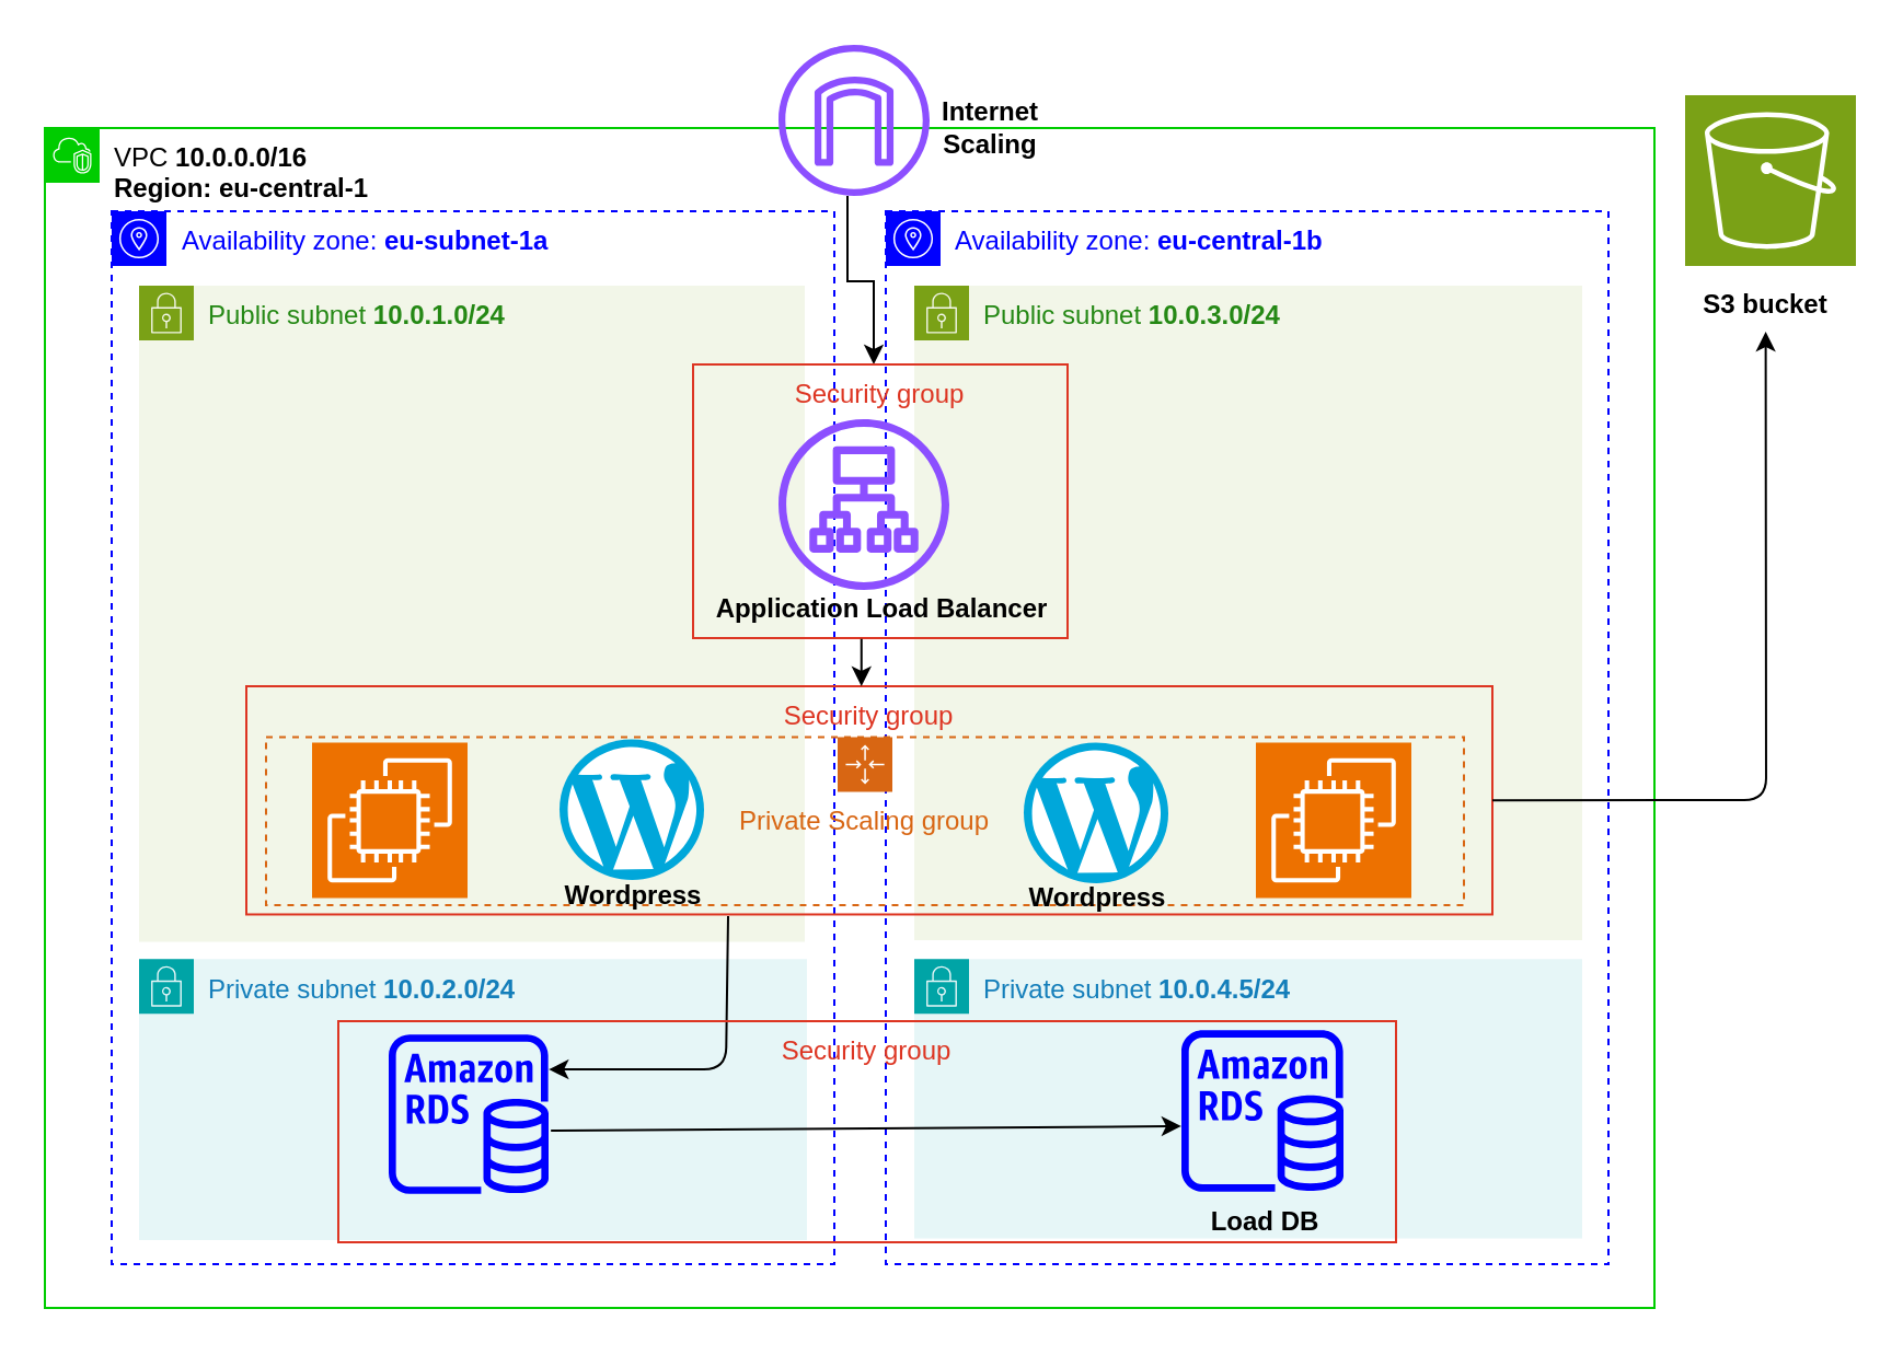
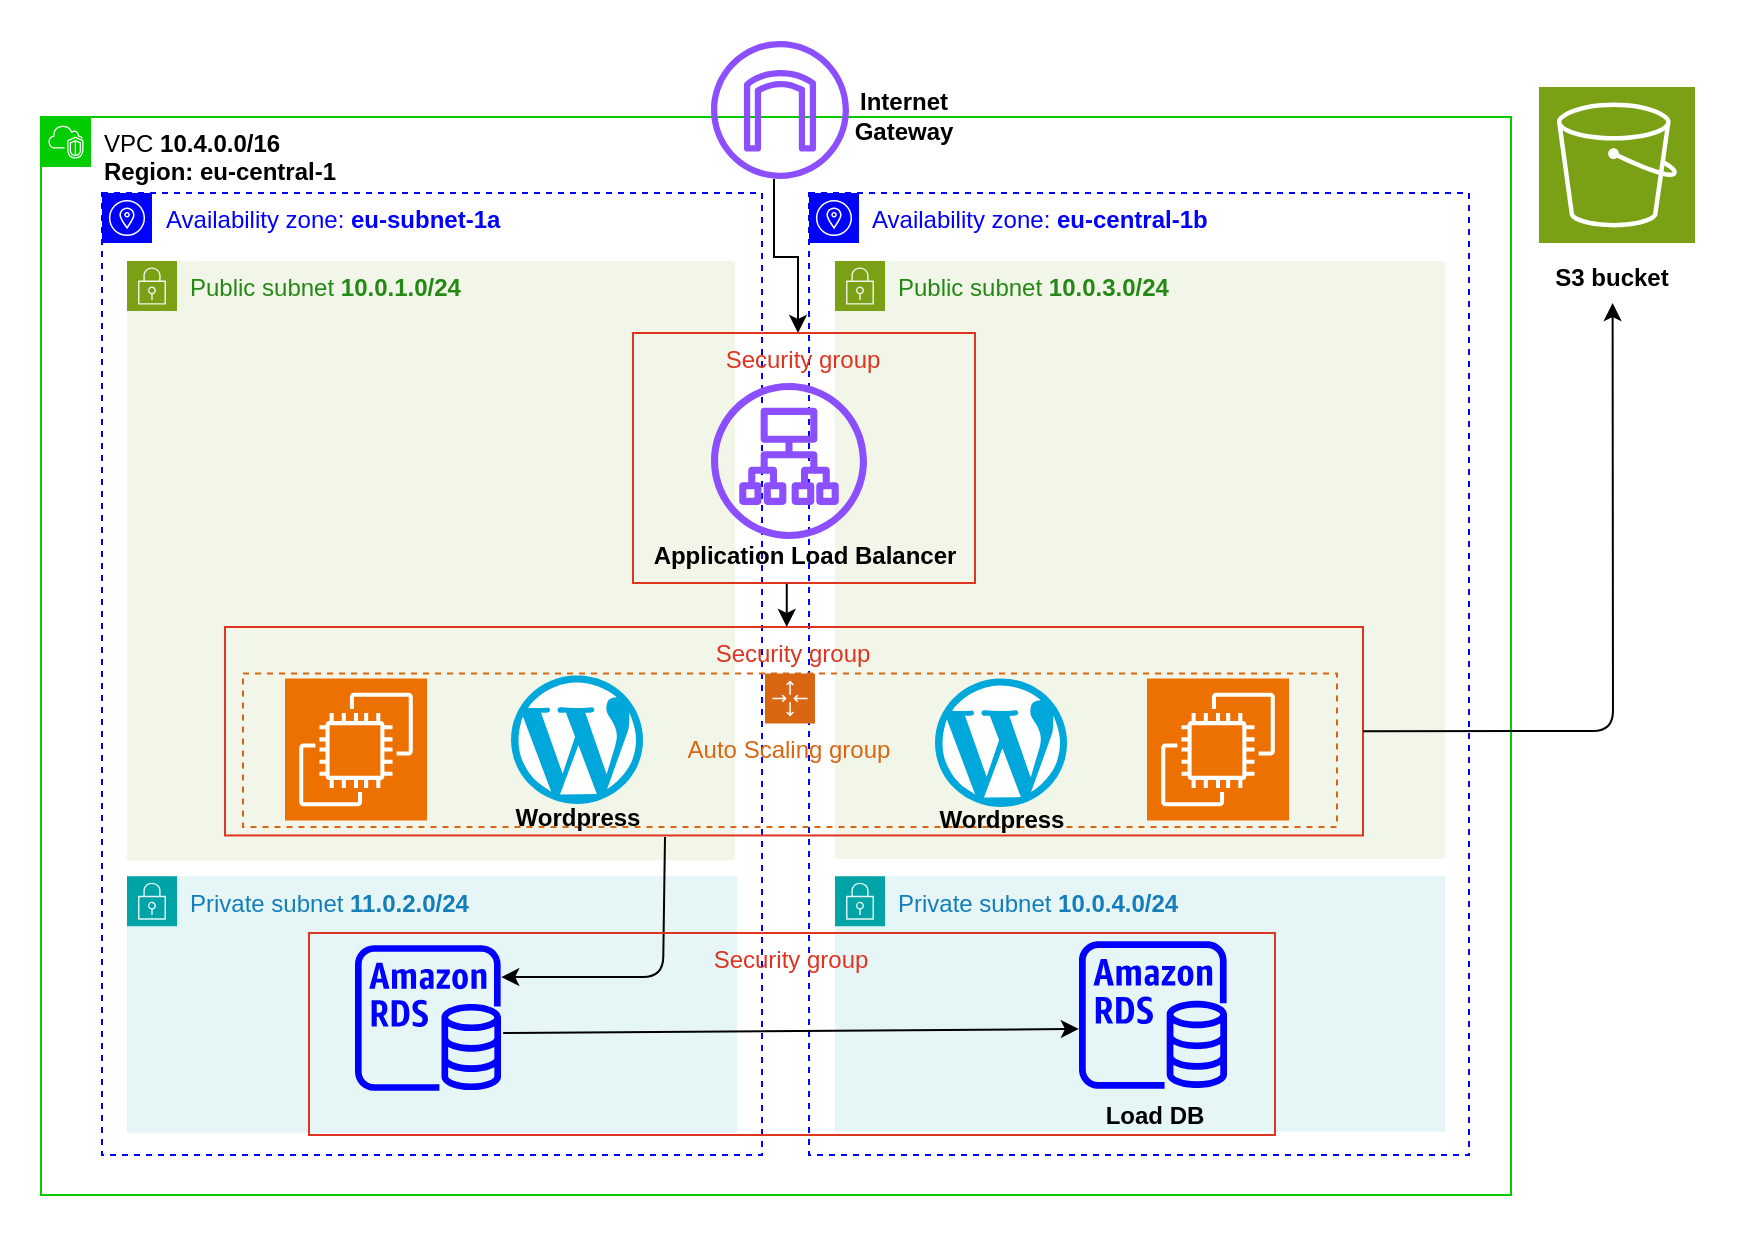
- <mxCell id="39" value="&lt;font color=&quot;#000000&quot;&gt;&lt;b&gt;Internet Scaling&lt;/b&gt;&lt;/font&gt;" style="text;html=1;align=center;verticalAlign=middle;whiteSpace=wrap;rounded=0;" parent="1" vertex="1"><mxGeometry x="422" y="43" width="60" height="30" as="geometry" /></mxCell>
+ <mxCell id="39" value="&lt;font color=&quot;#000000&quot;&gt;&lt;b&gt;Internet Gateway&lt;/b&gt;&lt;/font&gt;" style="text;html=1;align=center;verticalAlign=middle;whiteSpace=wrap;rounded=0;" parent="1" vertex="1"><mxGeometry x="422" y="43" width="60" height="30" as="geometry" /></mxCell>
- <mxCell id="11" value="VPC &lt;b&gt;10.0.0.0/16&lt;/b&gt;&lt;div&gt;&lt;b&gt;Region: eu-central-1&lt;/b&gt;&lt;/div&gt;" style="points=[[0,0],[0.25,0],[0.5,0],[0.75,0],[1,0],[1,0.25],[1,0.5],[1,0.75],[1,1],[0.75,1],[0.5,1],[0.25,1],[0,1],[0,0.75],[0,0.5],[0,0.25]];outlineConnect=0;gradientColor=none;html=1;whiteSpace=wrap;fontSize=12;fontStyle=0;container=0;pointerEvents=0;collapsible=0;recursiveResize=0;shape=mxgraph.aws4.group;grIcon=mxgraph.aws4.group_vpc2;strokeColor=#00CC00;fillColor=none;verticalAlign=top;align=left;spacingLeft=30;fontColor=#000000;dashed=0;movable=1;resizable=1;rotatable=1;deletable=1;editable=1;locked=0;connectable=1;" parent="9" vertex="1"><mxGeometry width="735" height="539" as="geometry" /></mxCell>
+ <mxCell id="11" value="VPC &lt;b&gt;10.4.0.0/16&lt;/b&gt;&lt;div&gt;&lt;b&gt;Region: eu-central-1&lt;/b&gt;&lt;/div&gt;" style="points=[[0,0],[0.25,0],[0.5,0],[0.75,0],[1,0],[1,0.25],[1,0.5],[1,0.75],[1,1],[0.75,1],[0.5,1],[0.25,1],[0,1],[0,0.75],[0,0.5],[0,0.25]];outlineConnect=0;gradientColor=none;html=1;whiteSpace=wrap;fontSize=12;fontStyle=0;container=0;pointerEvents=0;collapsible=0;recursiveResize=0;shape=mxgraph.aws4.group;grIcon=mxgraph.aws4.group_vpc2;strokeColor=#00CC00;fillColor=none;verticalAlign=top;align=left;spacingLeft=30;fontColor=#000000;dashed=0;movable=1;resizable=1;rotatable=1;deletable=1;editable=1;locked=0;connectable=1;" parent="9" vertex="1"><mxGeometry width="735" height="539" as="geometry" /></mxCell>
- <mxCell id="15" value="Private Scaling group" style="points=[[0,0],[0.25,0],[0.5,0],[0.75,0],[1,0],[1,0.25],[1,0.5],[1,0.75],[1,1],[0.75,1],[0.5,1],[0.25,1],[0,1],[0,0.75],[0,0.5],[0,0.25]];outlineConnect=0;gradientColor=none;html=1;whiteSpace=wrap;fontSize=12;fontStyle=0;container=1;pointerEvents=0;collapsible=0;recursiveResize=0;shape=mxgraph.aws4.groupCenter;grIcon=mxgraph.aws4.group_auto_scaling_group;grStroke=1;strokeColor=#D86613;fillColor=none;verticalAlign=top;align=center;fontColor=#D86613;dashed=1;spacingTop=25;" parent="13" vertex="1"><mxGeometry x="9" y="23.223" width="547" height="76.736" as="geometry" /></mxCell>
+ <mxCell id="15" value="Auto Scaling group" style="points=[[0,0],[0.25,0],[0.5,0],[0.75,0],[1,0],[1,0.25],[1,0.5],[1,0.75],[1,1],[0.75,1],[0.5,1],[0.25,1],[0,1],[0,0.75],[0,0.5],[0,0.25]];outlineConnect=0;gradientColor=none;html=1;whiteSpace=wrap;fontSize=12;fontStyle=0;container=1;pointerEvents=0;collapsible=0;recursiveResize=0;shape=mxgraph.aws4.groupCenter;grIcon=mxgraph.aws4.group_auto_scaling_group;grStroke=1;strokeColor=#D86613;fillColor=none;verticalAlign=top;align=center;fontColor=#D86613;dashed=1;spacingTop=25;" parent="13" vertex="1"><mxGeometry x="9" y="23.223" width="547" height="76.736" as="geometry" /></mxCell>
- <mxCell id="2" value="Private subnet &lt;b&gt;10.0.2.0/24&lt;/b&gt;" style="points=[[0,0],[0.25,0],[0.5,0],[0.75,0],[1,0],[1,0.25],[1,0.5],[1,0.75],[1,1],[0.75,1],[0.5,1],[0.25,1],[0,1],[0,0.75],[0,0.5],[0,0.25]];outlineConnect=0;gradientColor=none;html=1;whiteSpace=wrap;fontSize=12;fontStyle=0;container=0;pointerEvents=0;collapsible=0;recursiveResize=0;shape=mxgraph.aws4.group;grIcon=mxgraph.aws4.group_security_group;grStroke=0;strokeColor=#00A4A6;fillColor=#E6F6F7;verticalAlign=top;align=left;spacingLeft=30;fontColor=#147EBA;dashed=0;movable=0;resizable=0;rotatable=0;deletable=0;editable=0;locked=1;connectable=0;" parent="1" vertex="1"><mxGeometry x="63" y="437.61" width="305" height="128.39" as="geometry" /></mxCell>
+ <mxCell id="2" value="Private subnet &lt;b&gt;11.0.2.0/24&lt;/b&gt;" style="points=[[0,0],[0.25,0],[0.5,0],[0.75,0],[1,0],[1,0.25],[1,0.5],[1,0.75],[1,1],[0.75,1],[0.5,1],[0.25,1],[0,1],[0,0.75],[0,0.5],[0,0.25]];outlineConnect=0;gradientColor=none;html=1;whiteSpace=wrap;fontSize=12;fontStyle=0;container=0;pointerEvents=0;collapsible=0;recursiveResize=0;shape=mxgraph.aws4.group;grIcon=mxgraph.aws4.group_security_group;grStroke=0;strokeColor=#00A4A6;fillColor=#E6F6F7;verticalAlign=top;align=left;spacingLeft=30;fontColor=#147EBA;dashed=0;movable=0;resizable=0;rotatable=0;deletable=0;editable=0;locked=1;connectable=0;" parent="1" vertex="1"><mxGeometry x="63" y="437.61" width="305" height="128.39" as="geometry" /></mxCell>
- <mxCell id="8" value="Private subnet &lt;b&gt;10.0.4.5/24&lt;/b&gt;" style="points=[[0,0],[0.25,0],[0.5,0],[0.75,0],[1,0],[1,0.25],[1,0.5],[1,0.75],[1,1],[0.75,1],[0.5,1],[0.25,1],[0,1],[0,0.75],[0,0.5],[0,0.25]];outlineConnect=0;gradientColor=none;html=1;whiteSpace=wrap;fontSize=12;fontStyle=0;container=1;pointerEvents=0;collapsible=0;recursiveResize=0;shape=mxgraph.aws4.group;grIcon=mxgraph.aws4.group_security_group;grStroke=0;strokeColor=#00A4A6;fillColor=#E6F6F7;verticalAlign=top;align=left;spacingLeft=30;fontColor=#147EBA;dashed=0;movable=0;resizable=0;rotatable=0;deletable=0;editable=0;locked=1;connectable=0;" parent="1" vertex="1"><mxGeometry x="417" y="437.608" width="305" height="127.612" as="geometry" /></mxCell>
+ <mxCell id="8" value="Private subnet &lt;b&gt;10.0.4.0/24&lt;/b&gt;" style="points=[[0,0],[0.25,0],[0.5,0],[0.75,0],[1,0],[1,0.25],[1,0.5],[1,0.75],[1,1],[0.75,1],[0.5,1],[0.25,1],[0,1],[0,0.75],[0,0.5],[0,0.25]];outlineConnect=0;gradientColor=none;html=1;whiteSpace=wrap;fontSize=12;fontStyle=0;container=1;pointerEvents=0;collapsible=0;recursiveResize=0;shape=mxgraph.aws4.group;grIcon=mxgraph.aws4.group_security_group;grStroke=0;strokeColor=#00A4A6;fillColor=#E6F6F7;verticalAlign=top;align=left;spacingLeft=30;fontColor=#147EBA;dashed=0;movable=0;resizable=0;rotatable=0;deletable=0;editable=0;locked=1;connectable=0;" parent="1" vertex="1"><mxGeometry x="417" y="437.608" width="305" height="127.612" as="geometry" /></mxCell>
